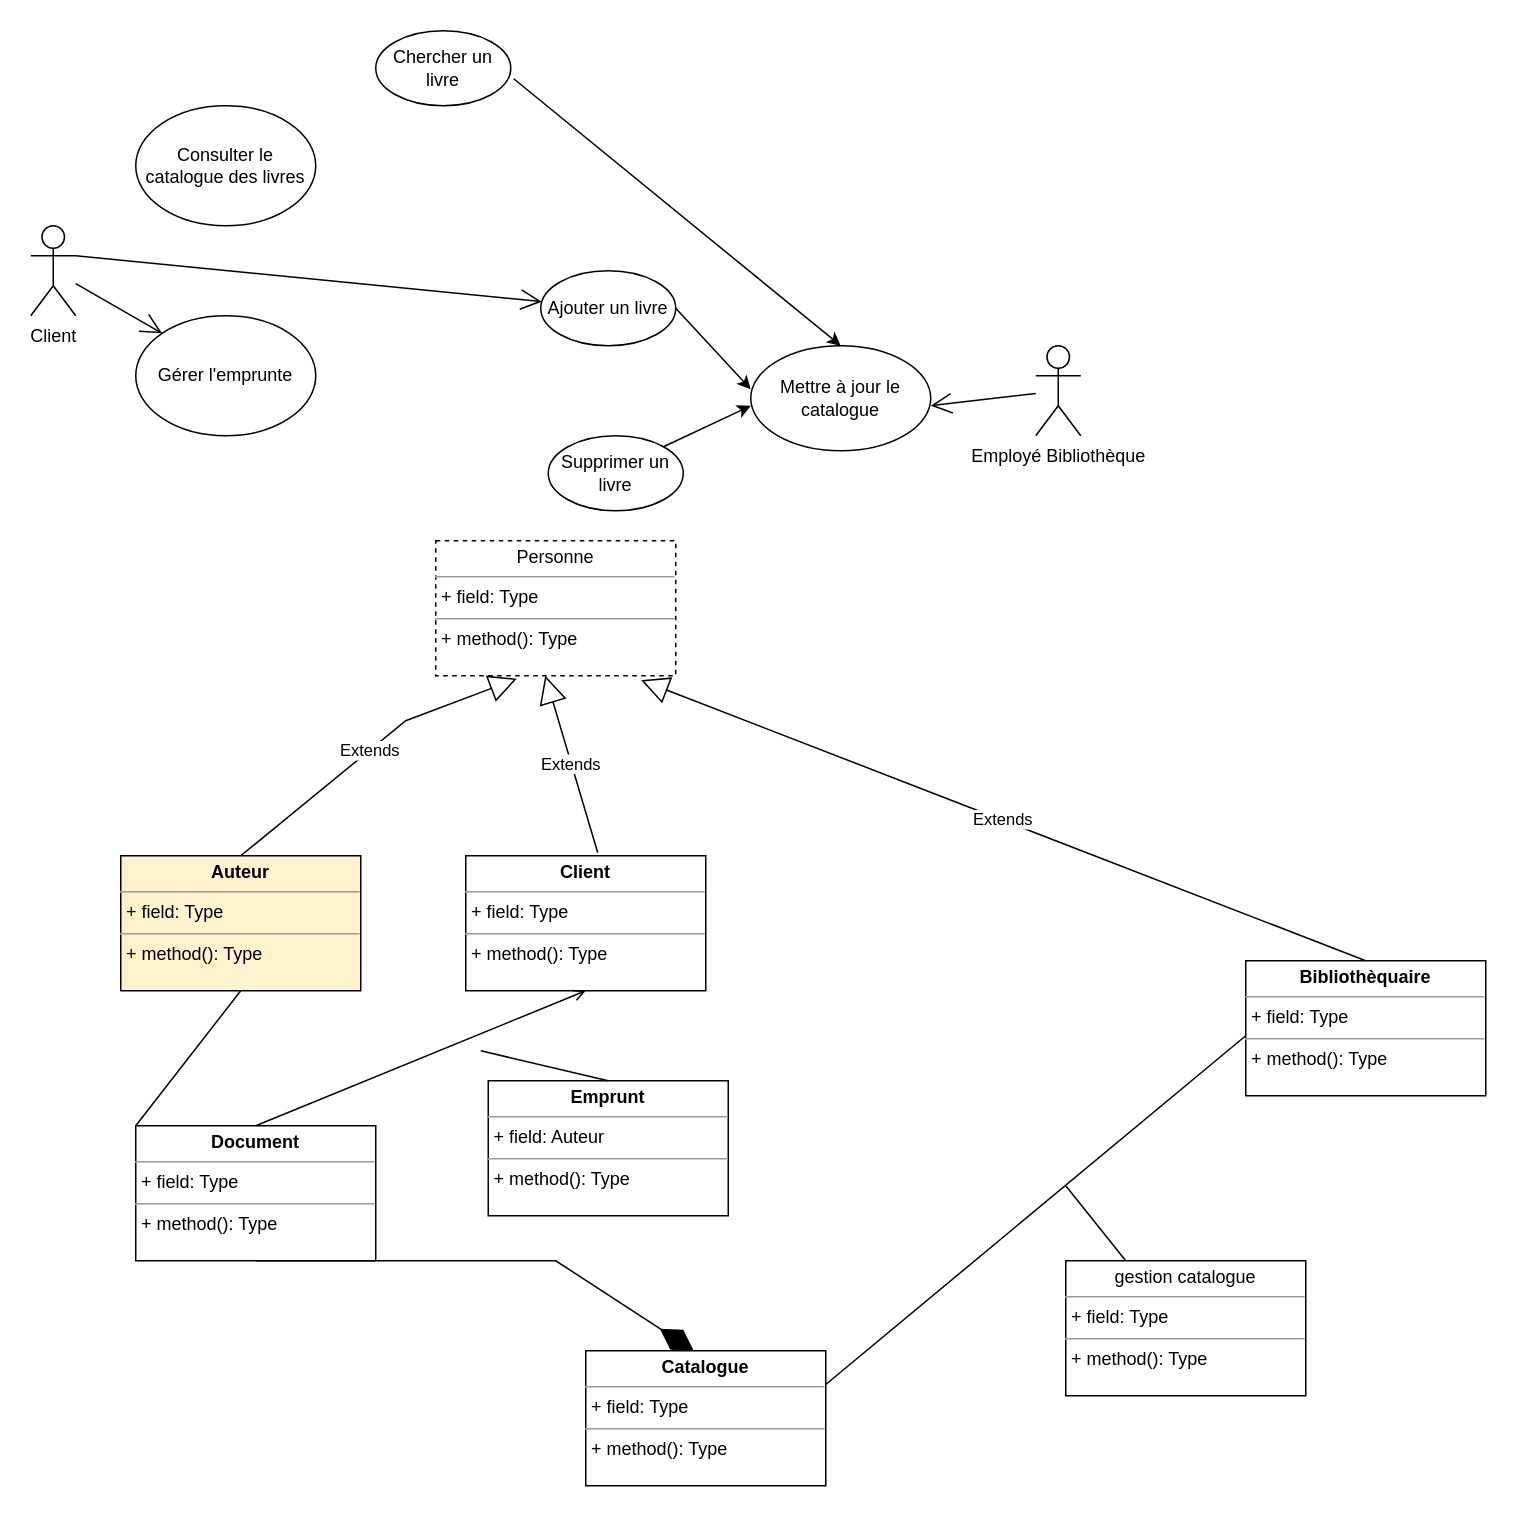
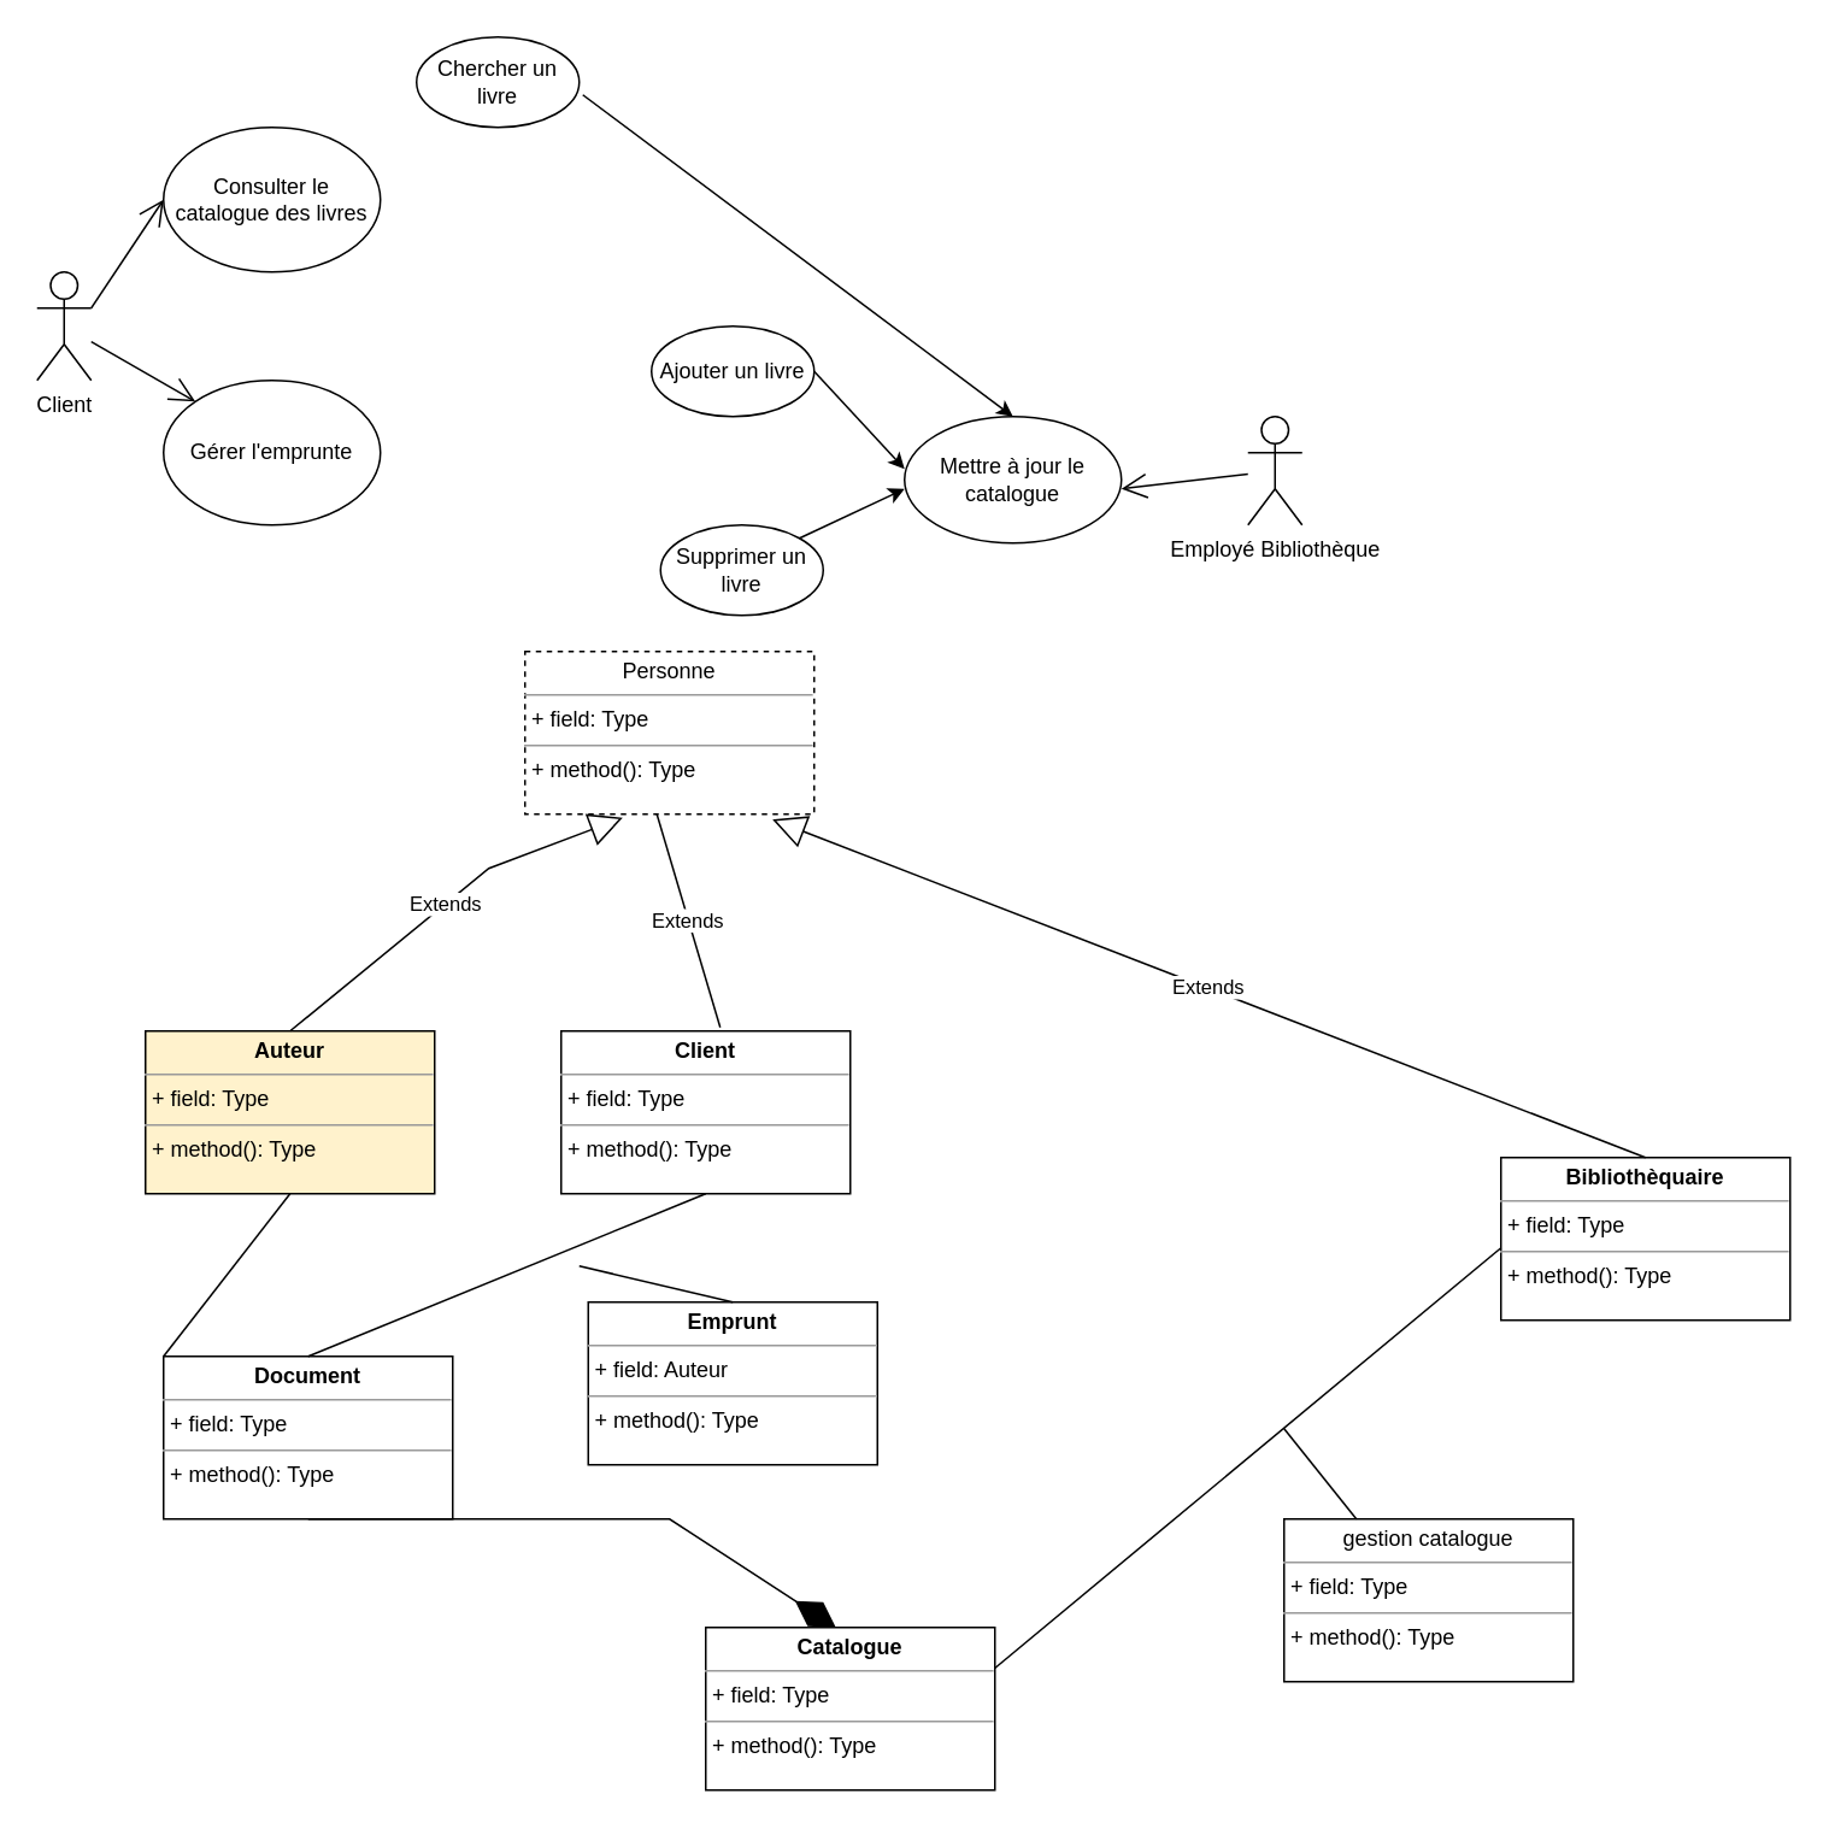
- <mxCell id="8" value="Chercher un livre" style="ellipse;whiteSpace=wrap;html=1;" vertex="1" parent="1"><mxGeometry x="250" y="20" width="90" height="50" as="geometry" /></mxCell>
+ <mxCell id="8" value="Chercher un livre" style="ellipse;whiteSpace=wrap;html=1;" vertex="1" parent="1"><mxGeometry x="230" y="20" width="90" height="50" as="geometry" /></mxCell>
- <mxCell id="11" value="" style="endArrow=open;endFill=1;endSize=12;html=1;rounded=0;exitX=1;exitY=0.333;exitDx=0;exitDy=0;exitPerimeter=0;" edge="1" parent="1" source="2" target="6"><mxGeometry width="160" relative="1" as="geometry"><mxPoint x="280" y="270" as="sourcePoint" /><mxPoint x="440" y="270" as="targetPoint" /></mxGeometry></mxCell>
+ <mxCell id="11" value="" style="endArrow=open;endFill=1;endSize=12;html=1;rounded=0;entryX=0;entryY=0.5;entryDx=0;entryDy=0;exitX=1;exitY=0.333;exitDx=0;exitDy=0;exitPerimeter=0;" edge="1" parent="1" source="2" target="4"><mxGeometry width="160" relative="1" as="geometry"><mxPoint x="280" y="270" as="sourcePoint" /><mxPoint x="440" y="270" as="targetPoint" /></mxGeometry></mxCell>
- <mxCell id="22" value="Extends" style="endArrow=block;endSize=16;endFill=0;html=1;rounded=0;entryX=0.456;entryY=1;entryDx=0;entryDy=0;entryPerimeter=0;exitX=0.55;exitY=-0.022;exitDx=0;exitDy=0;exitPerimeter=0;" edge="1" parent="1" source="16" target="19"><mxGeometry width="160" relative="1" as="geometry"><mxPoint x="210" y="550" as="sourcePoint" /><mxPoint x="370" y="550" as="targetPoint" /></mxGeometry></mxCell>
+ <mxCell id="22" value="Extends" style="endArrow=none;endSize=16;endFill=0;html=1;rounded=0;entryX=0.456;entryY=1;entryDx=0;entryDy=0;entryPerimeter=0;exitX=0.55;exitY=-0.022;exitDx=0;exitDy=0;exitPerimeter=0;" edge="1" parent="1" source="16" target="19"><mxGeometry width="160" relative="1" as="geometry"><mxPoint x="210" y="550" as="sourcePoint" /><mxPoint x="370" y="550" as="targetPoint" /></mxGeometry></mxCell>
- <mxCell id="27" value="" style="endArrow=open;html=1;rounded=0;entryX=0.5;entryY=1;entryDx=0;entryDy=0;exitX=0.5;exitY=0;exitDx=0;exitDy=0;" edge="1" parent="1" source="20" target="16"><mxGeometry width="50" height="50" relative="1" as="geometry"><mxPoint x="280" y="850" as="sourcePoint" /><mxPoint x="330" y="800" as="targetPoint" /></mxGeometry></mxCell>
+ <mxCell id="27" value="" style="endArrow=none;html=1;rounded=0;entryX=0.5;entryY=1;entryDx=0;entryDy=0;exitX=0.5;exitY=0;exitDx=0;exitDy=0;" edge="1" parent="1" source="20" target="16"><mxGeometry width="50" height="50" relative="1" as="geometry"><mxPoint x="280" y="850" as="sourcePoint" /><mxPoint x="330" y="800" as="targetPoint" /></mxGeometry></mxCell>
